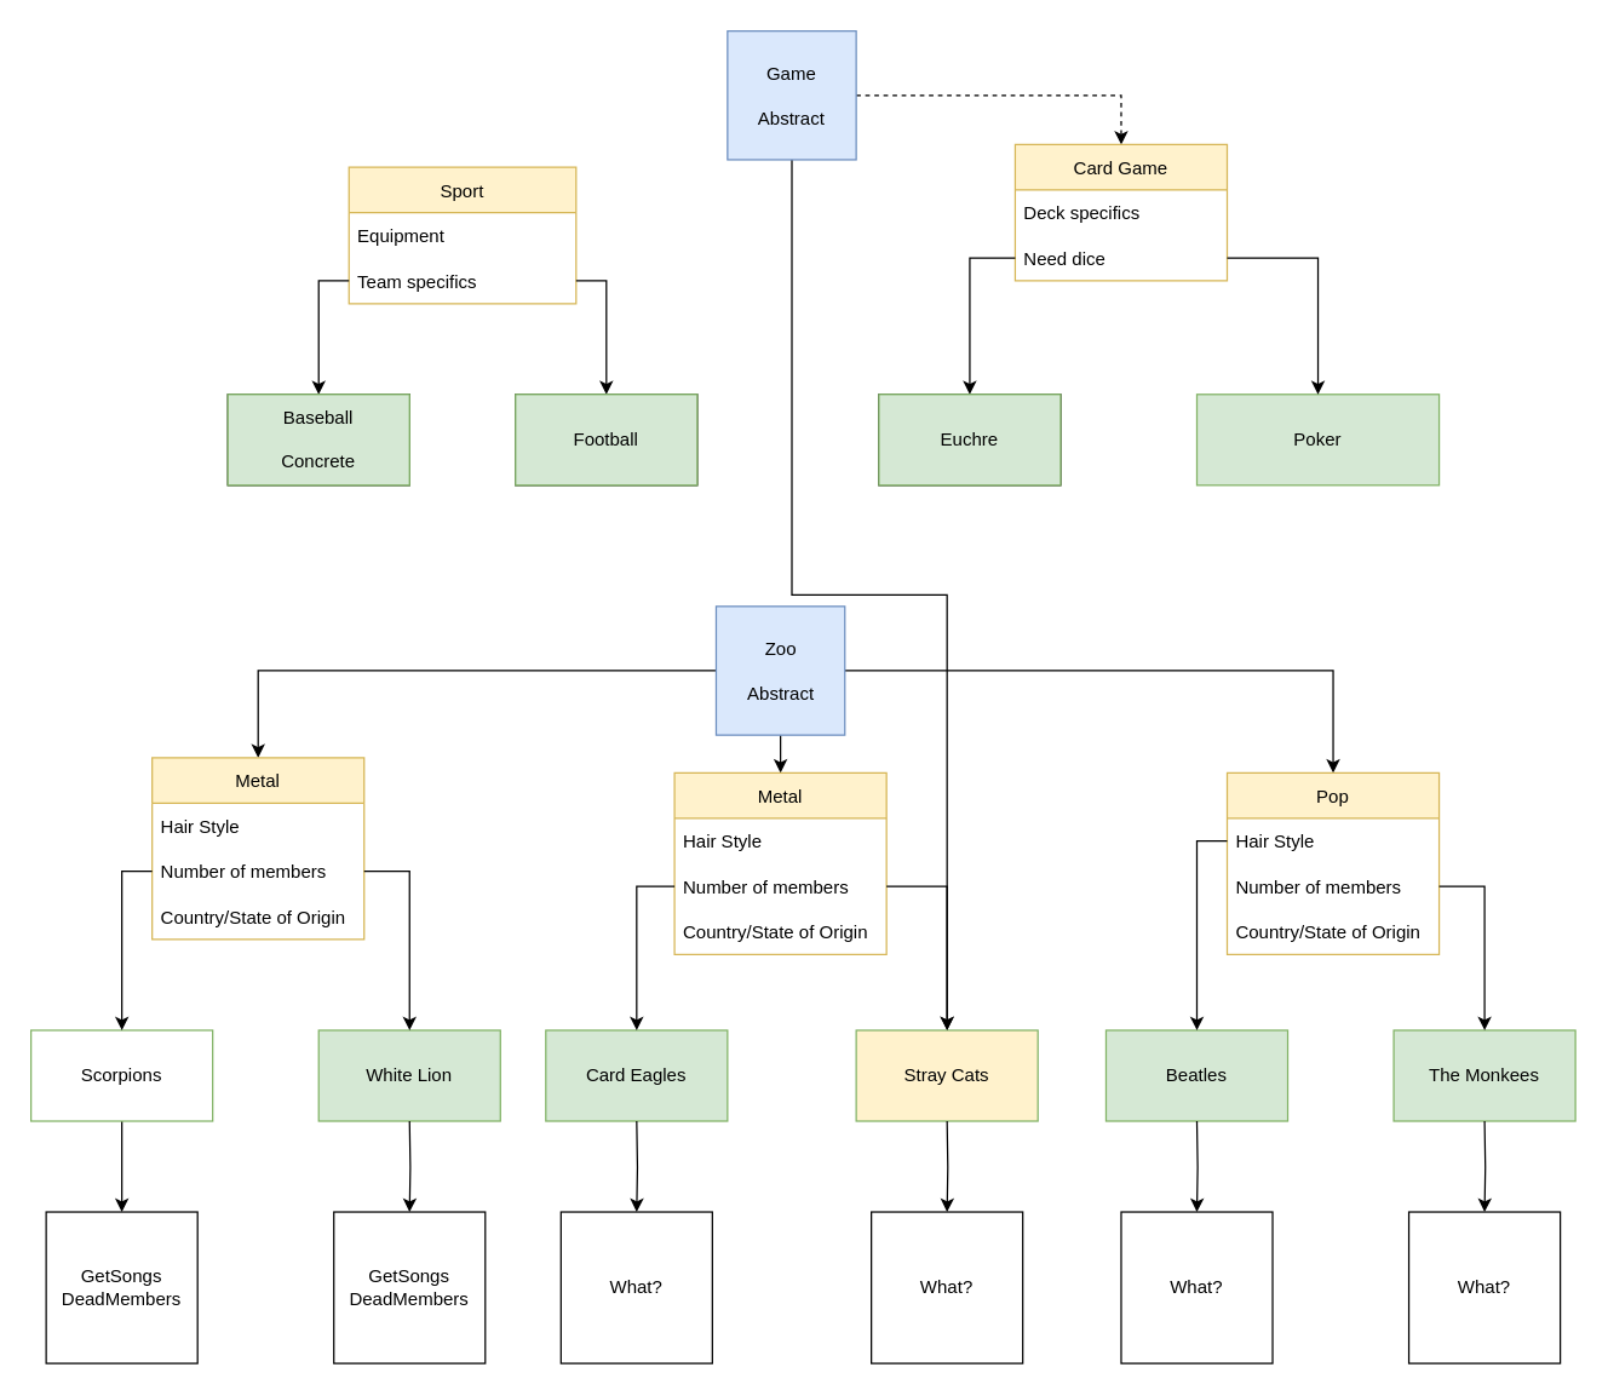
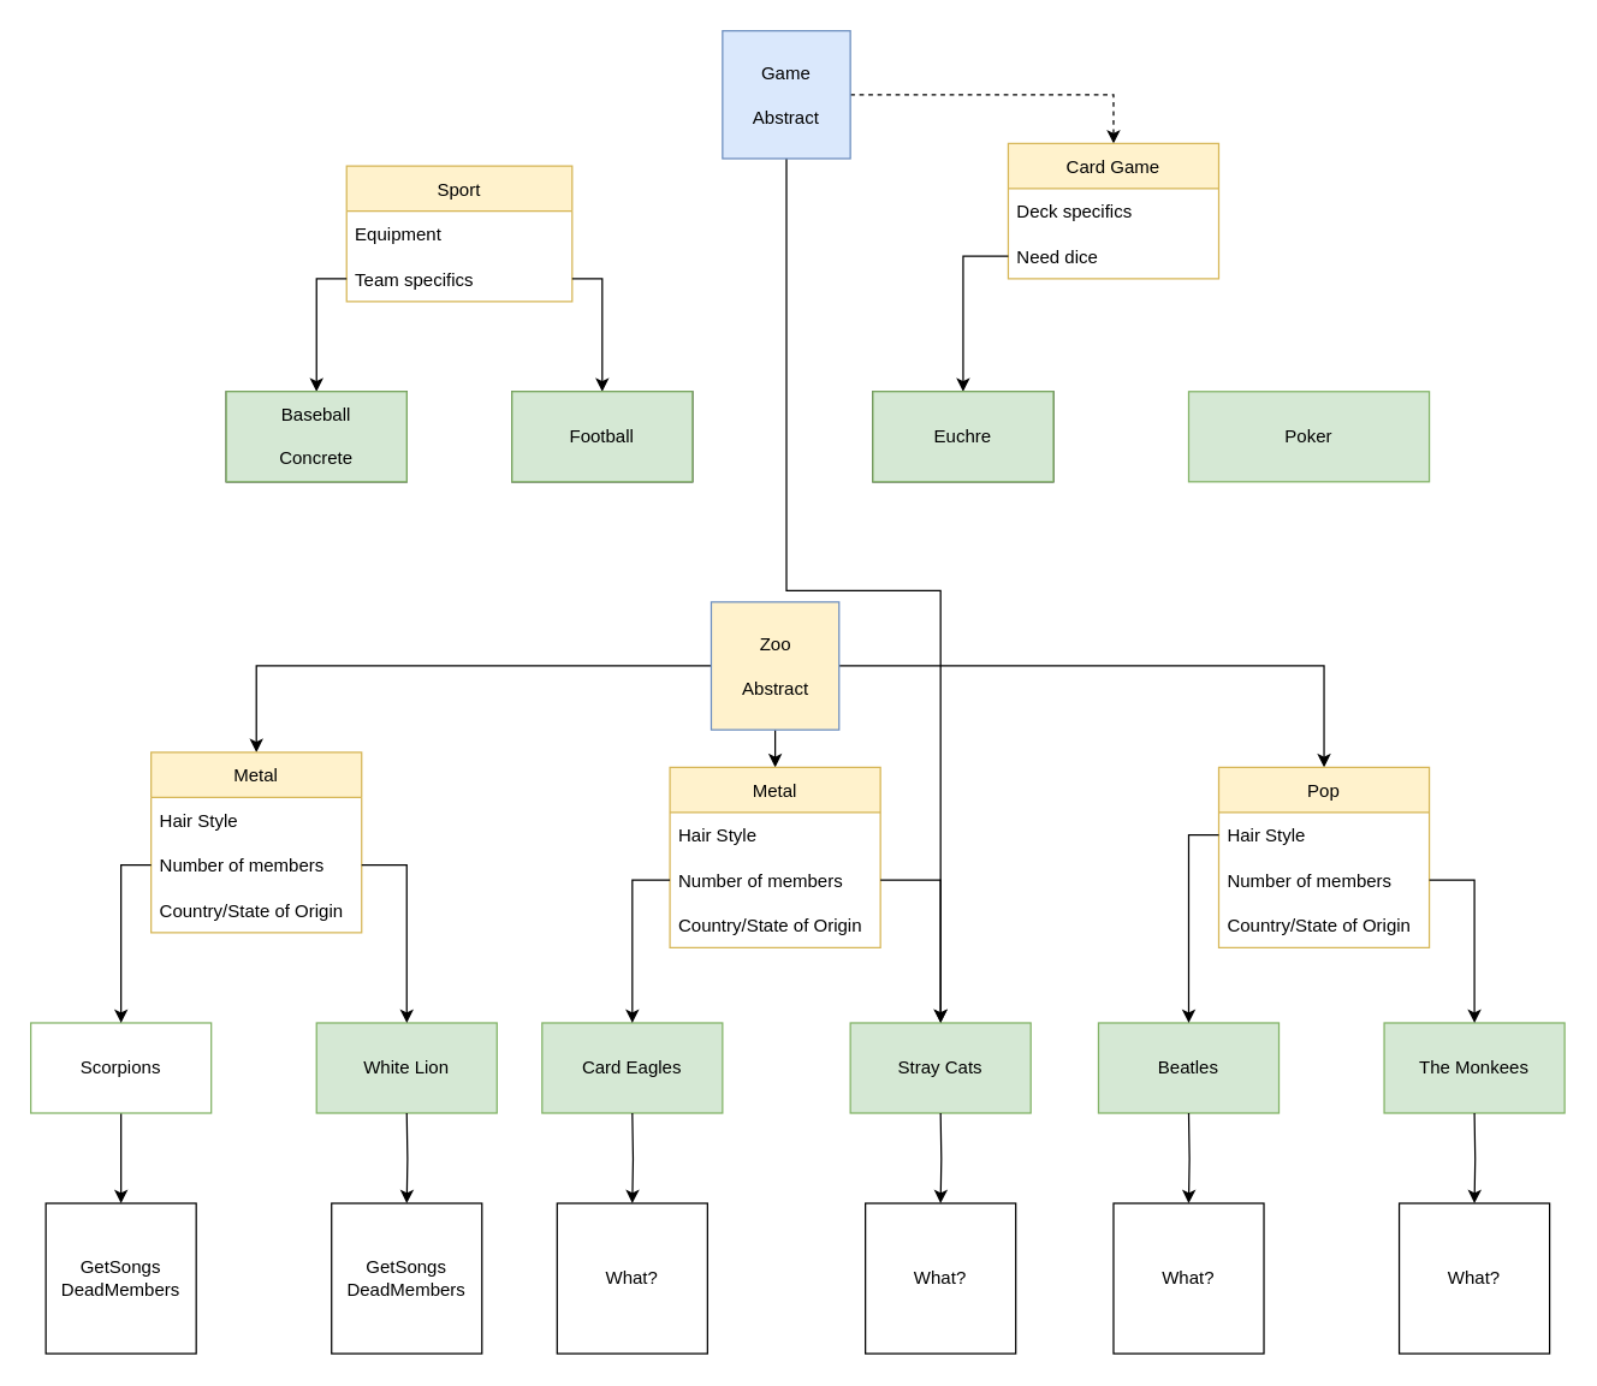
- <mxCell id="18" style="edgeStyle=orthogonalEdgeStyle;rounded=0;orthogonalLoop=1;jettySize=auto;html=1;" parent="1" source="14" target="11" edge="1"><mxGeometry relative="1" as="geometry" /></mxCell>
- <mxCell id="25" value="Zoo&lt;br&gt;&lt;br&gt;Abstract" style="whiteSpace=wrap;html=1;aspect=fixed;fillColor=#dae8fc;strokeColor=#6c8ebf;" parent="1" vertex="1"><mxGeometry x="472.5" y="400" width="85" height="85" as="geometry" /></mxCell>
+ <mxCell id="25" value="Zoo&lt;br&gt;&lt;br&gt;Abstract" style="whiteSpace=wrap;html=1;aspect=fixed;fillColor=#fff2cc;strokeColor=#6c8ebf;" parent="1" vertex="1"><mxGeometry x="472.5" y="400" width="85" height="85" as="geometry" /></mxCell>
- <mxCell id="46" value="Stray Cats" style="rounded=0;whiteSpace=wrap;html=1;fillColor=#fff2cc;strokeColor=#82b366;" parent="1" vertex="1"><mxGeometry x="565" y="680" width="120" height="60" as="geometry" /></mxCell>
+ <mxCell id="46" value="Stray Cats" style="rounded=0;whiteSpace=wrap;html=1;fillColor=#d5e8d4;strokeColor=#82b366;" parent="1" vertex="1"><mxGeometry x="565" y="680" width="120" height="60" as="geometry" /></mxCell>
